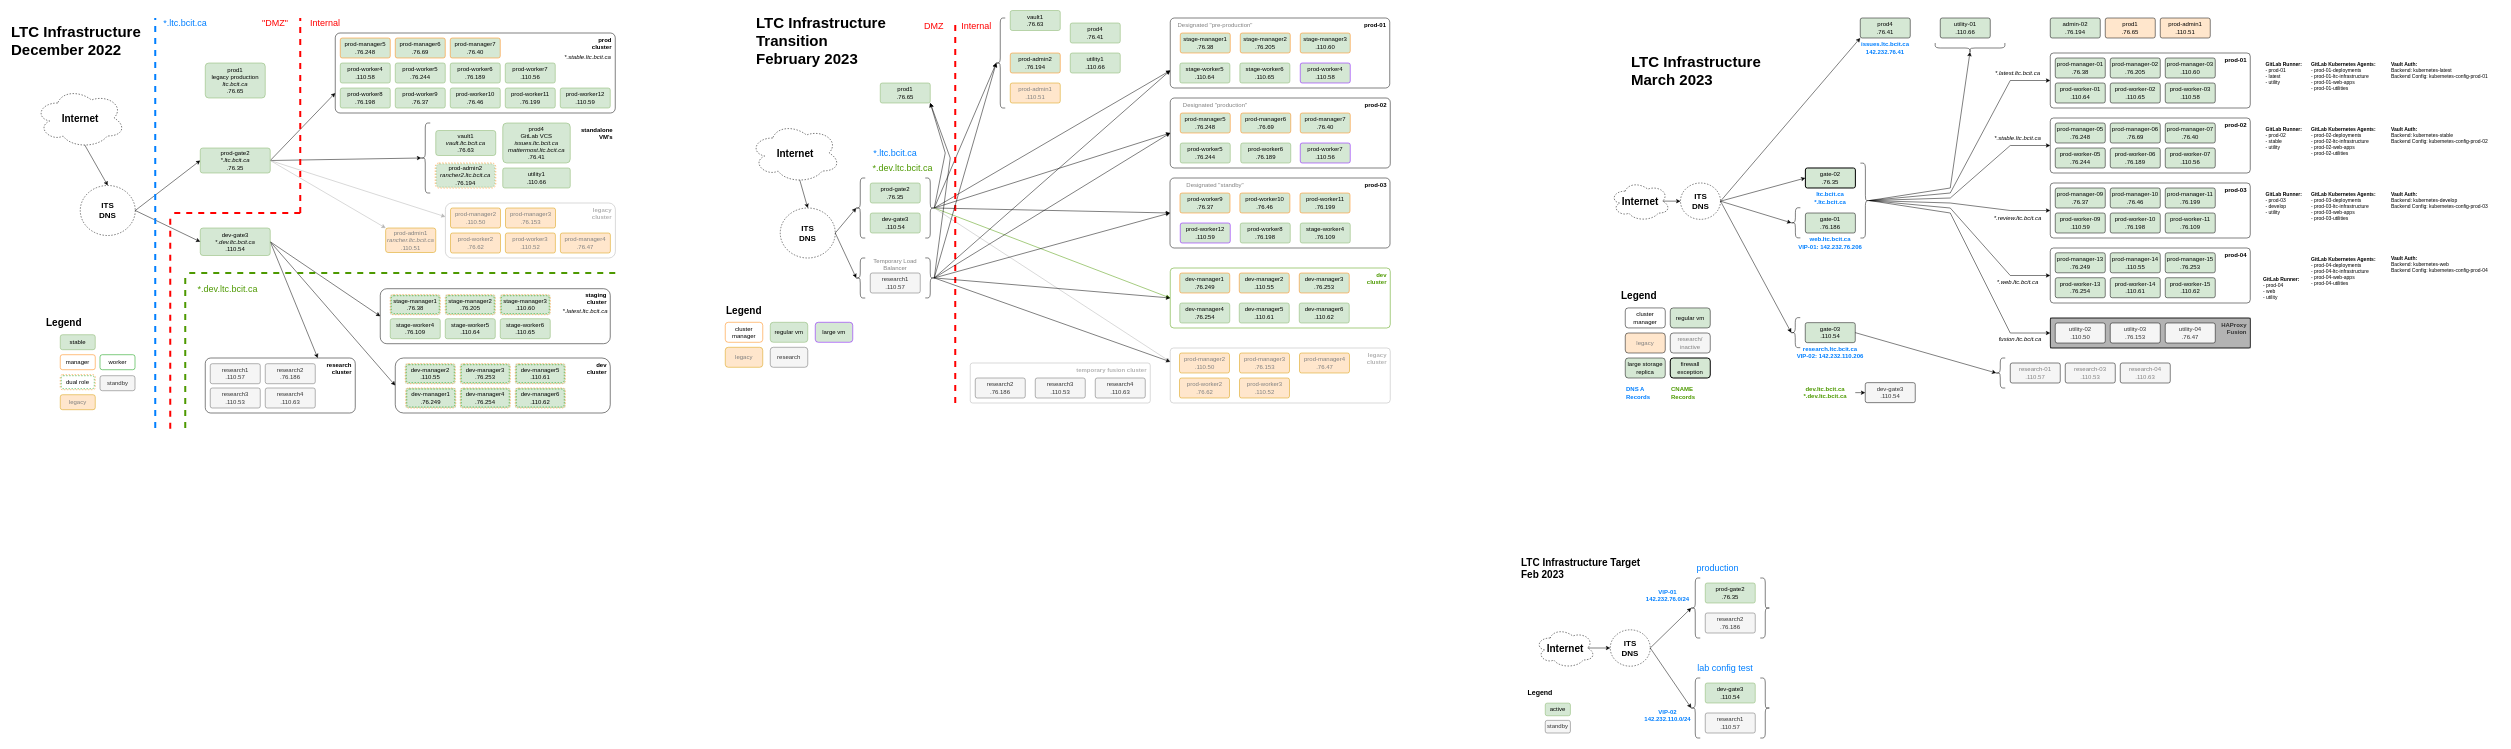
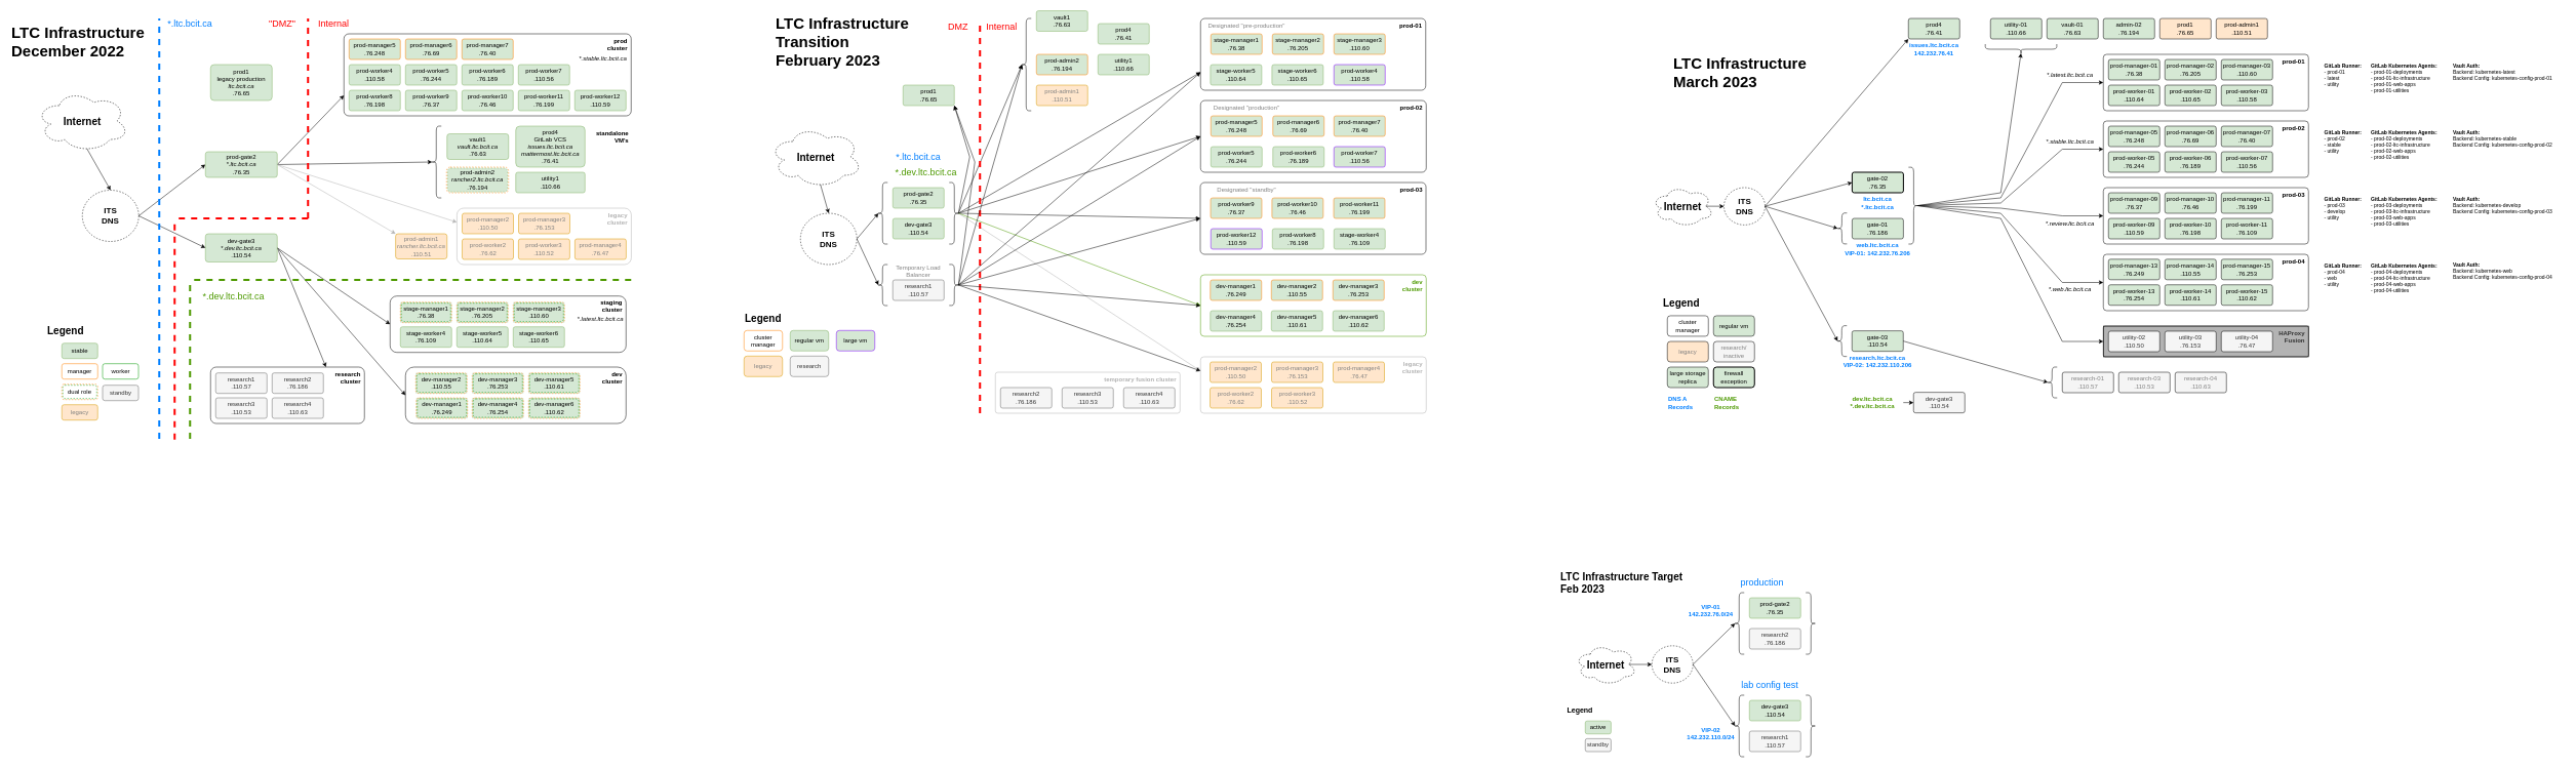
+ <mxCell id="149" value="vault-01&lt;br&gt;.76.63" style="rounded=1;arcSize=10;whiteSpace=wrap;html=1;align=center;fillColor=#d5e8d4;strokeColor=#000000;" parent="1" vertex="1"><mxGeometry x="3990" y="35" width="100" height="40" as="geometry" /></mxCell>
- <mxCell id="309" value="&lt;b style=&quot;font-size: 10px;&quot;&gt;GitLab Runner:&lt;br&gt;&lt;/b&gt;- prod-04&lt;br&gt;- web&lt;br&gt;- utility" style="text;html=1;strokeColor=none;fillColor=none;align=left;verticalAlign=top;whiteSpace=wrap;rounded=0;fontSize=10;" parent="1" vertex="1"><mxGeometry x="4524" y="545" width="90" height="60" as="geometry" /></mxCell>
+ <mxCell id="309" value="&lt;b style=&quot;font-size: 10px;&quot;&gt;GitLab Runner:&lt;br&gt;&lt;/b&gt;- prod-04&lt;br&gt;- web&lt;br&gt;- utility" style="text;html=1;strokeColor=none;fillColor=none;align=left;verticalAlign=top;whiteSpace=wrap;rounded=0;fontSize=10;" parent="1" vertex="1"><mxGeometry x="4529" y="505" width="90" height="60" as="geometry" /></mxCell>
- <mxCell id="301" value="&lt;i style=&quot;border-color: var(--border-color); font-size: 12px; text-align: right;&quot;&gt;fusion.ltc.bcit.ca&lt;/i&gt;" style="text;html=1;strokeColor=none;fillColor=none;align=center;verticalAlign=middle;whiteSpace=wrap;rounded=0;fontSize=10;fontColor=#000000;" parent="1" vertex="1"><mxGeometry x="3980" y="668.43" width="120" height="20" as="geometry" /></mxCell>
